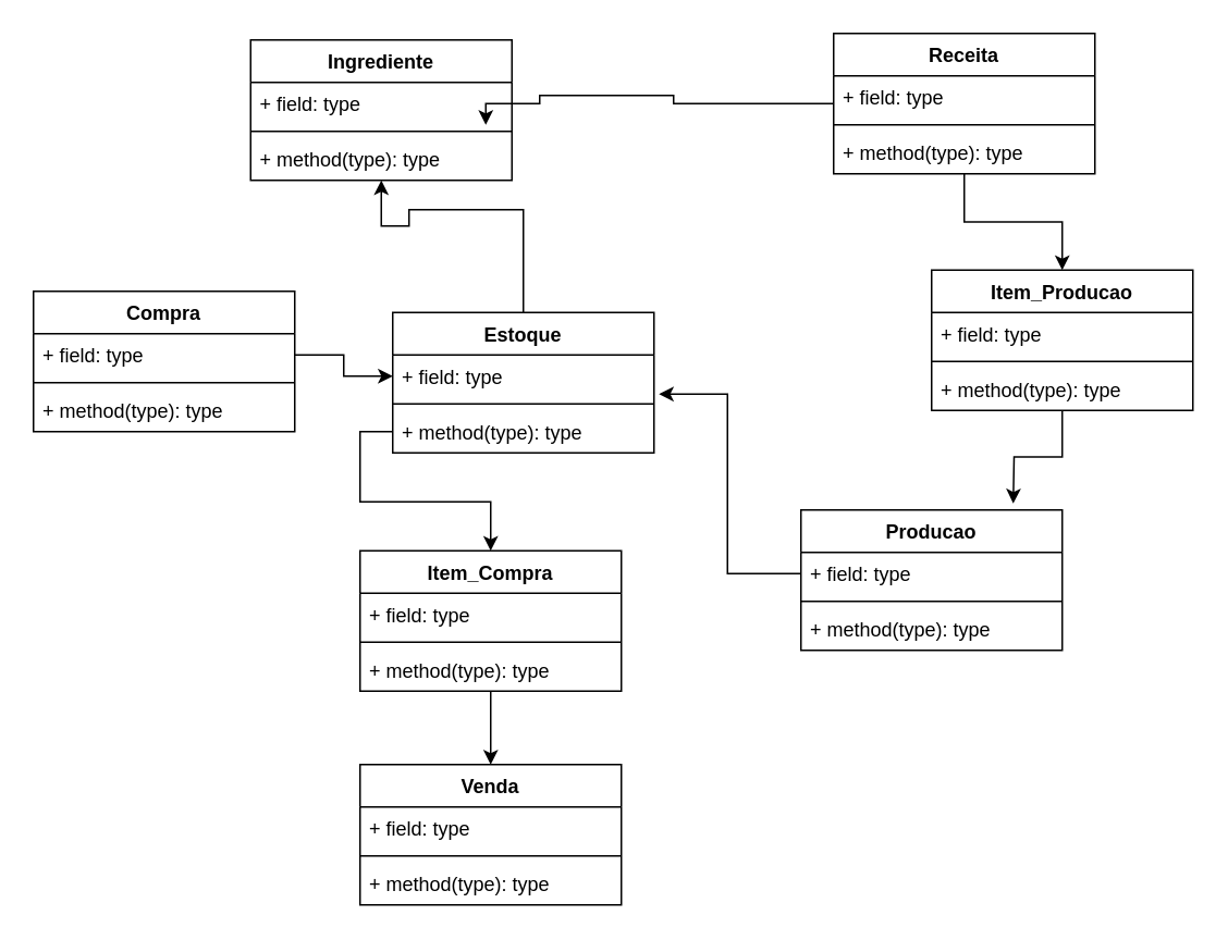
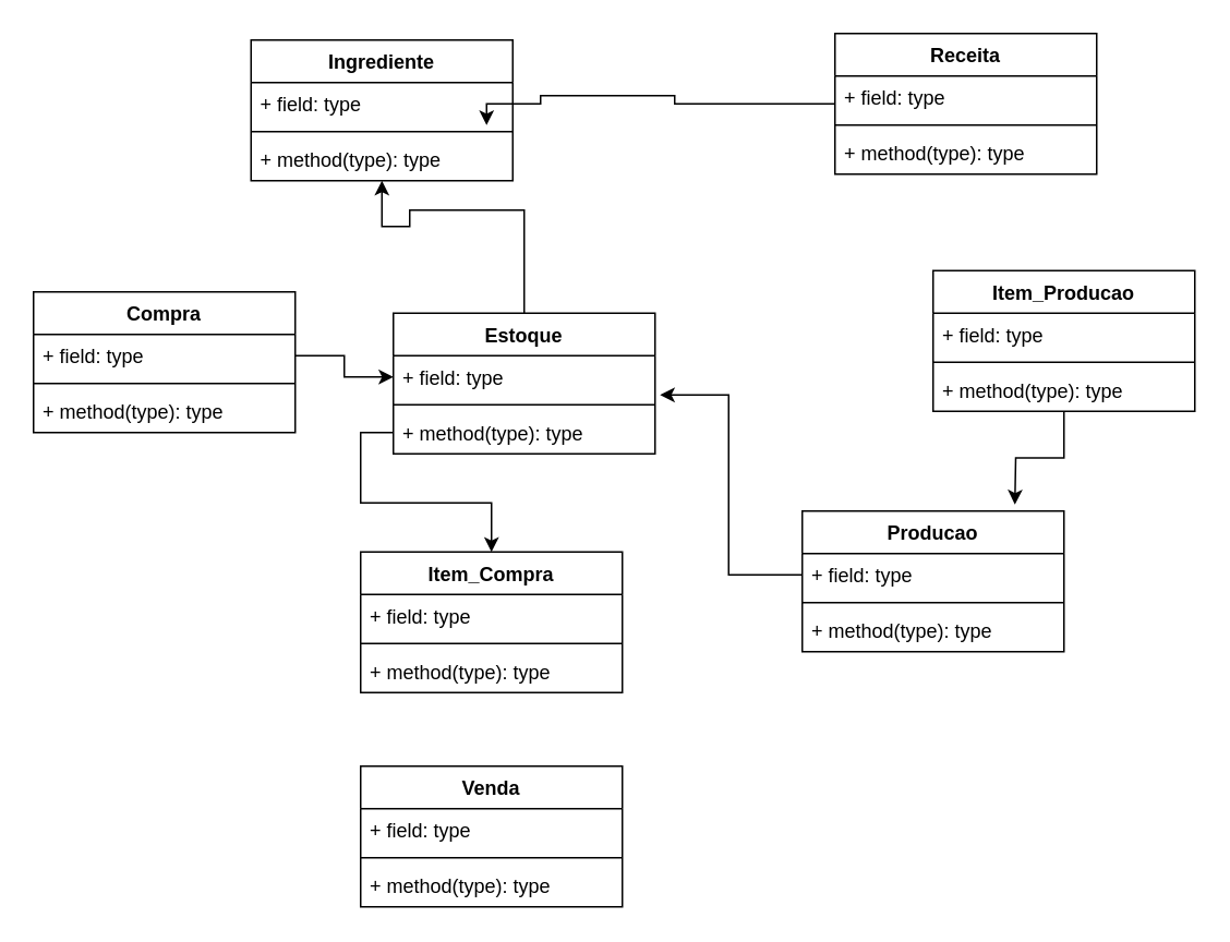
- <mxCell id="3" style="edgeStyle=orthogonalEdgeStyle;rounded=0;orthogonalLoop=1;jettySize=auto;html=1;" edge="1" parent="1" source="4" target="38"><mxGeometry relative="1" as="geometry" /></mxCell>
- <mxCell id="29" style="edgeStyle=orthogonalEdgeStyle;rounded=0;orthogonalLoop=1;jettySize=auto;html=1;" edge="1" parent="1" source="30" target="25"><mxGeometry relative="1" as="geometry" /></mxCell>
